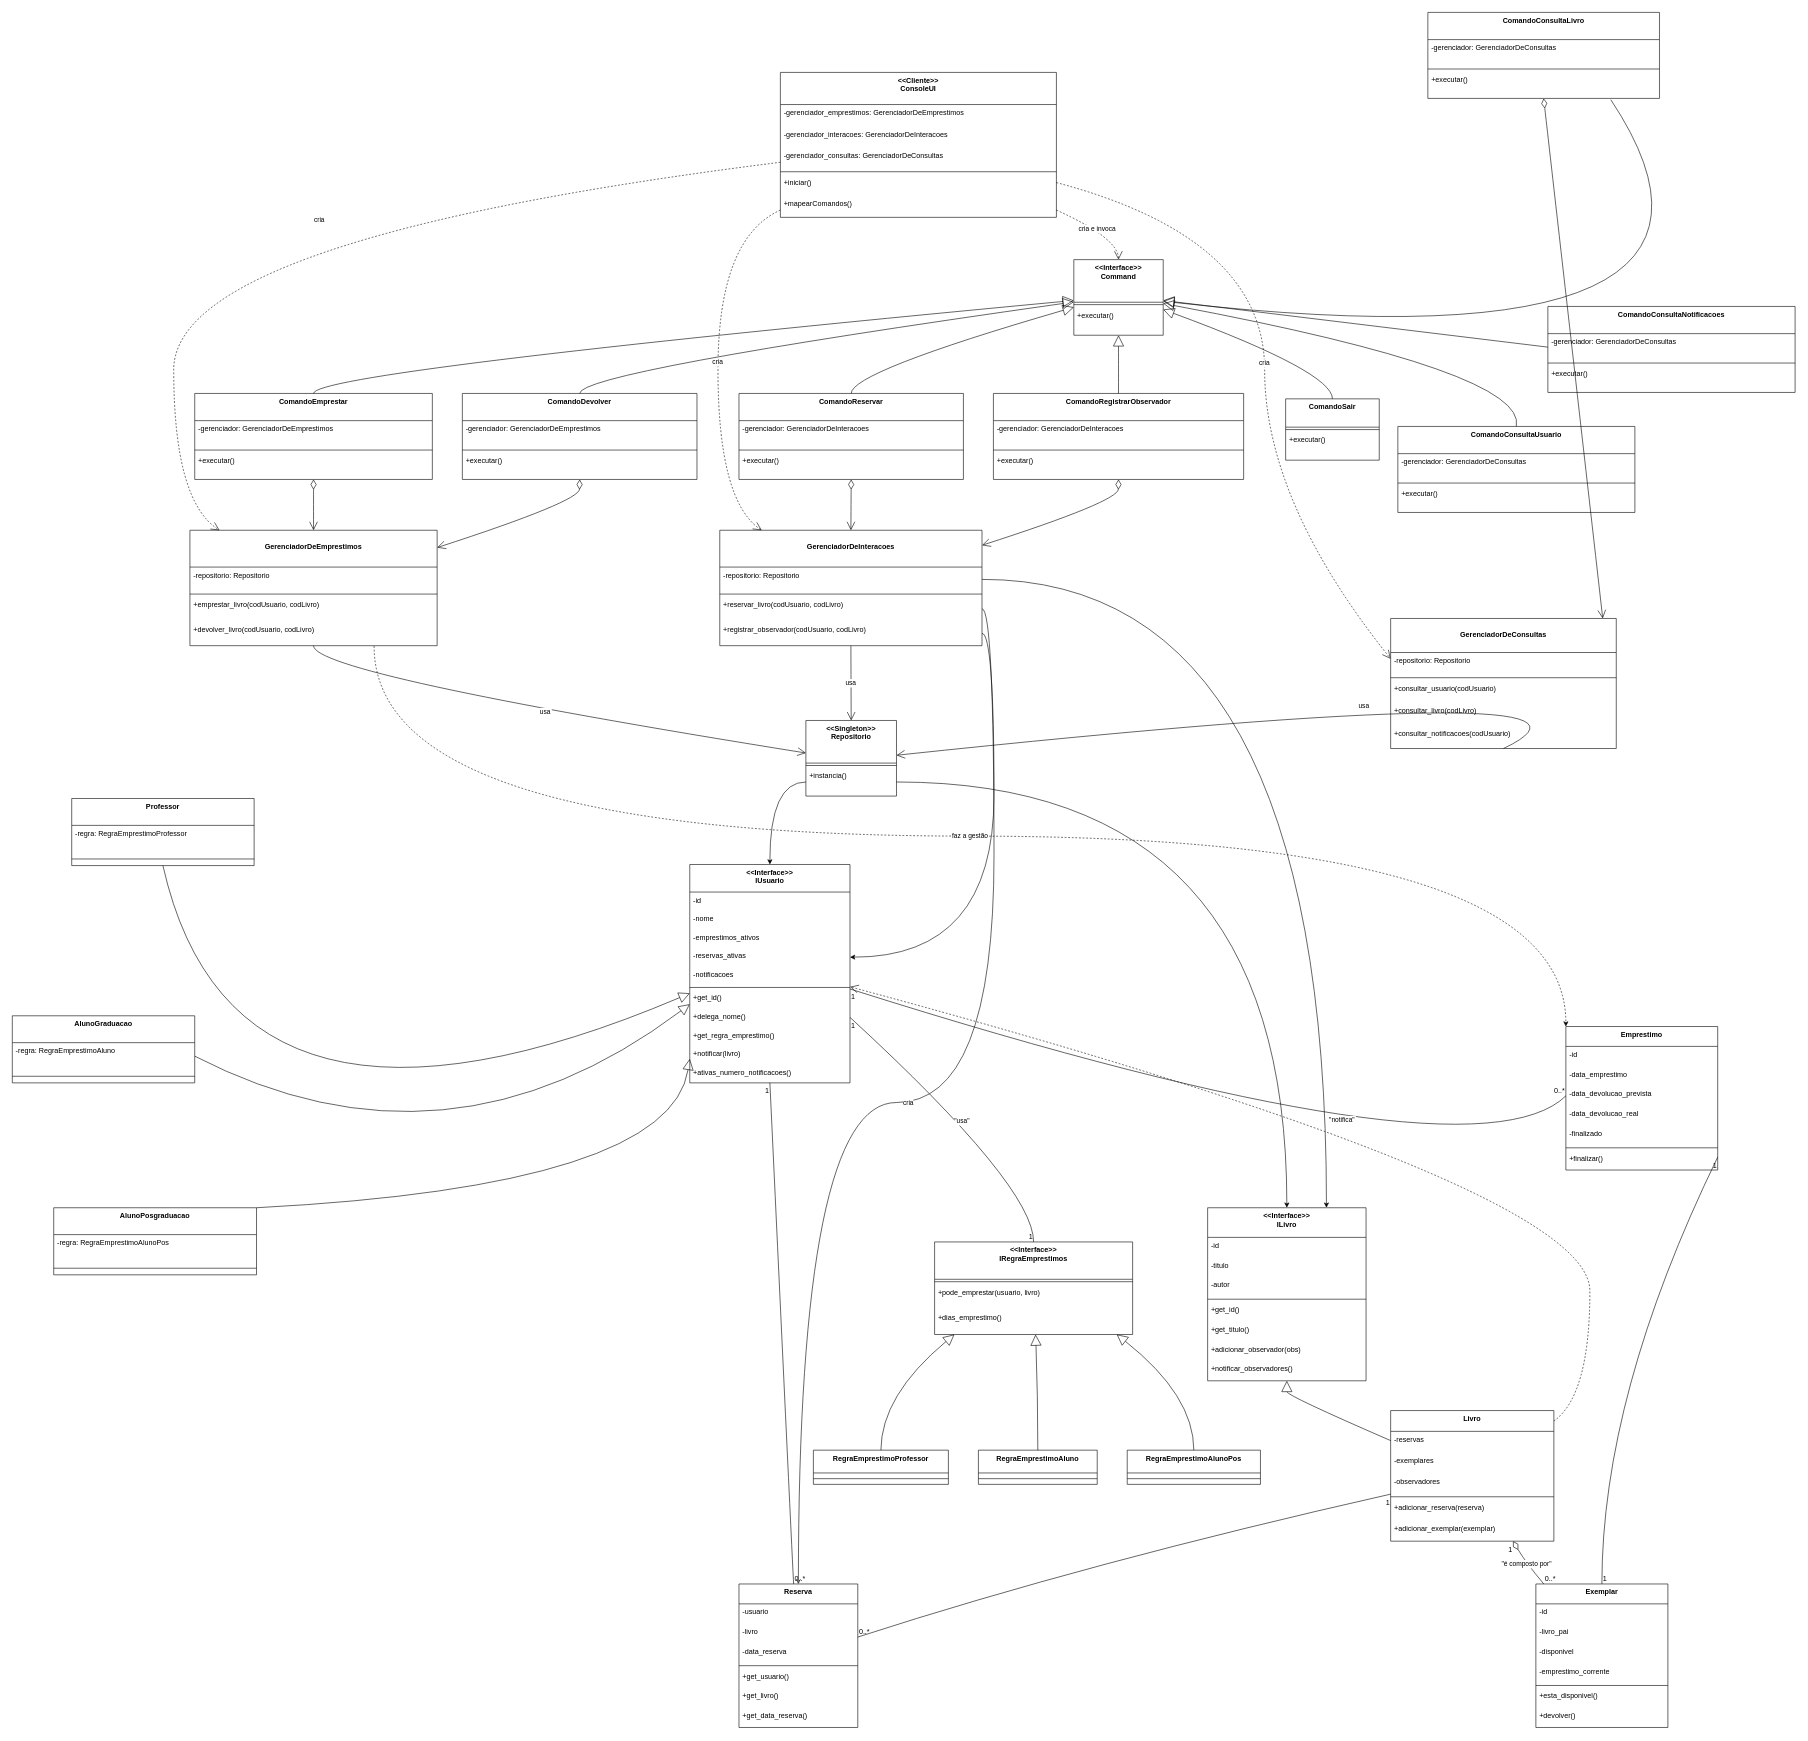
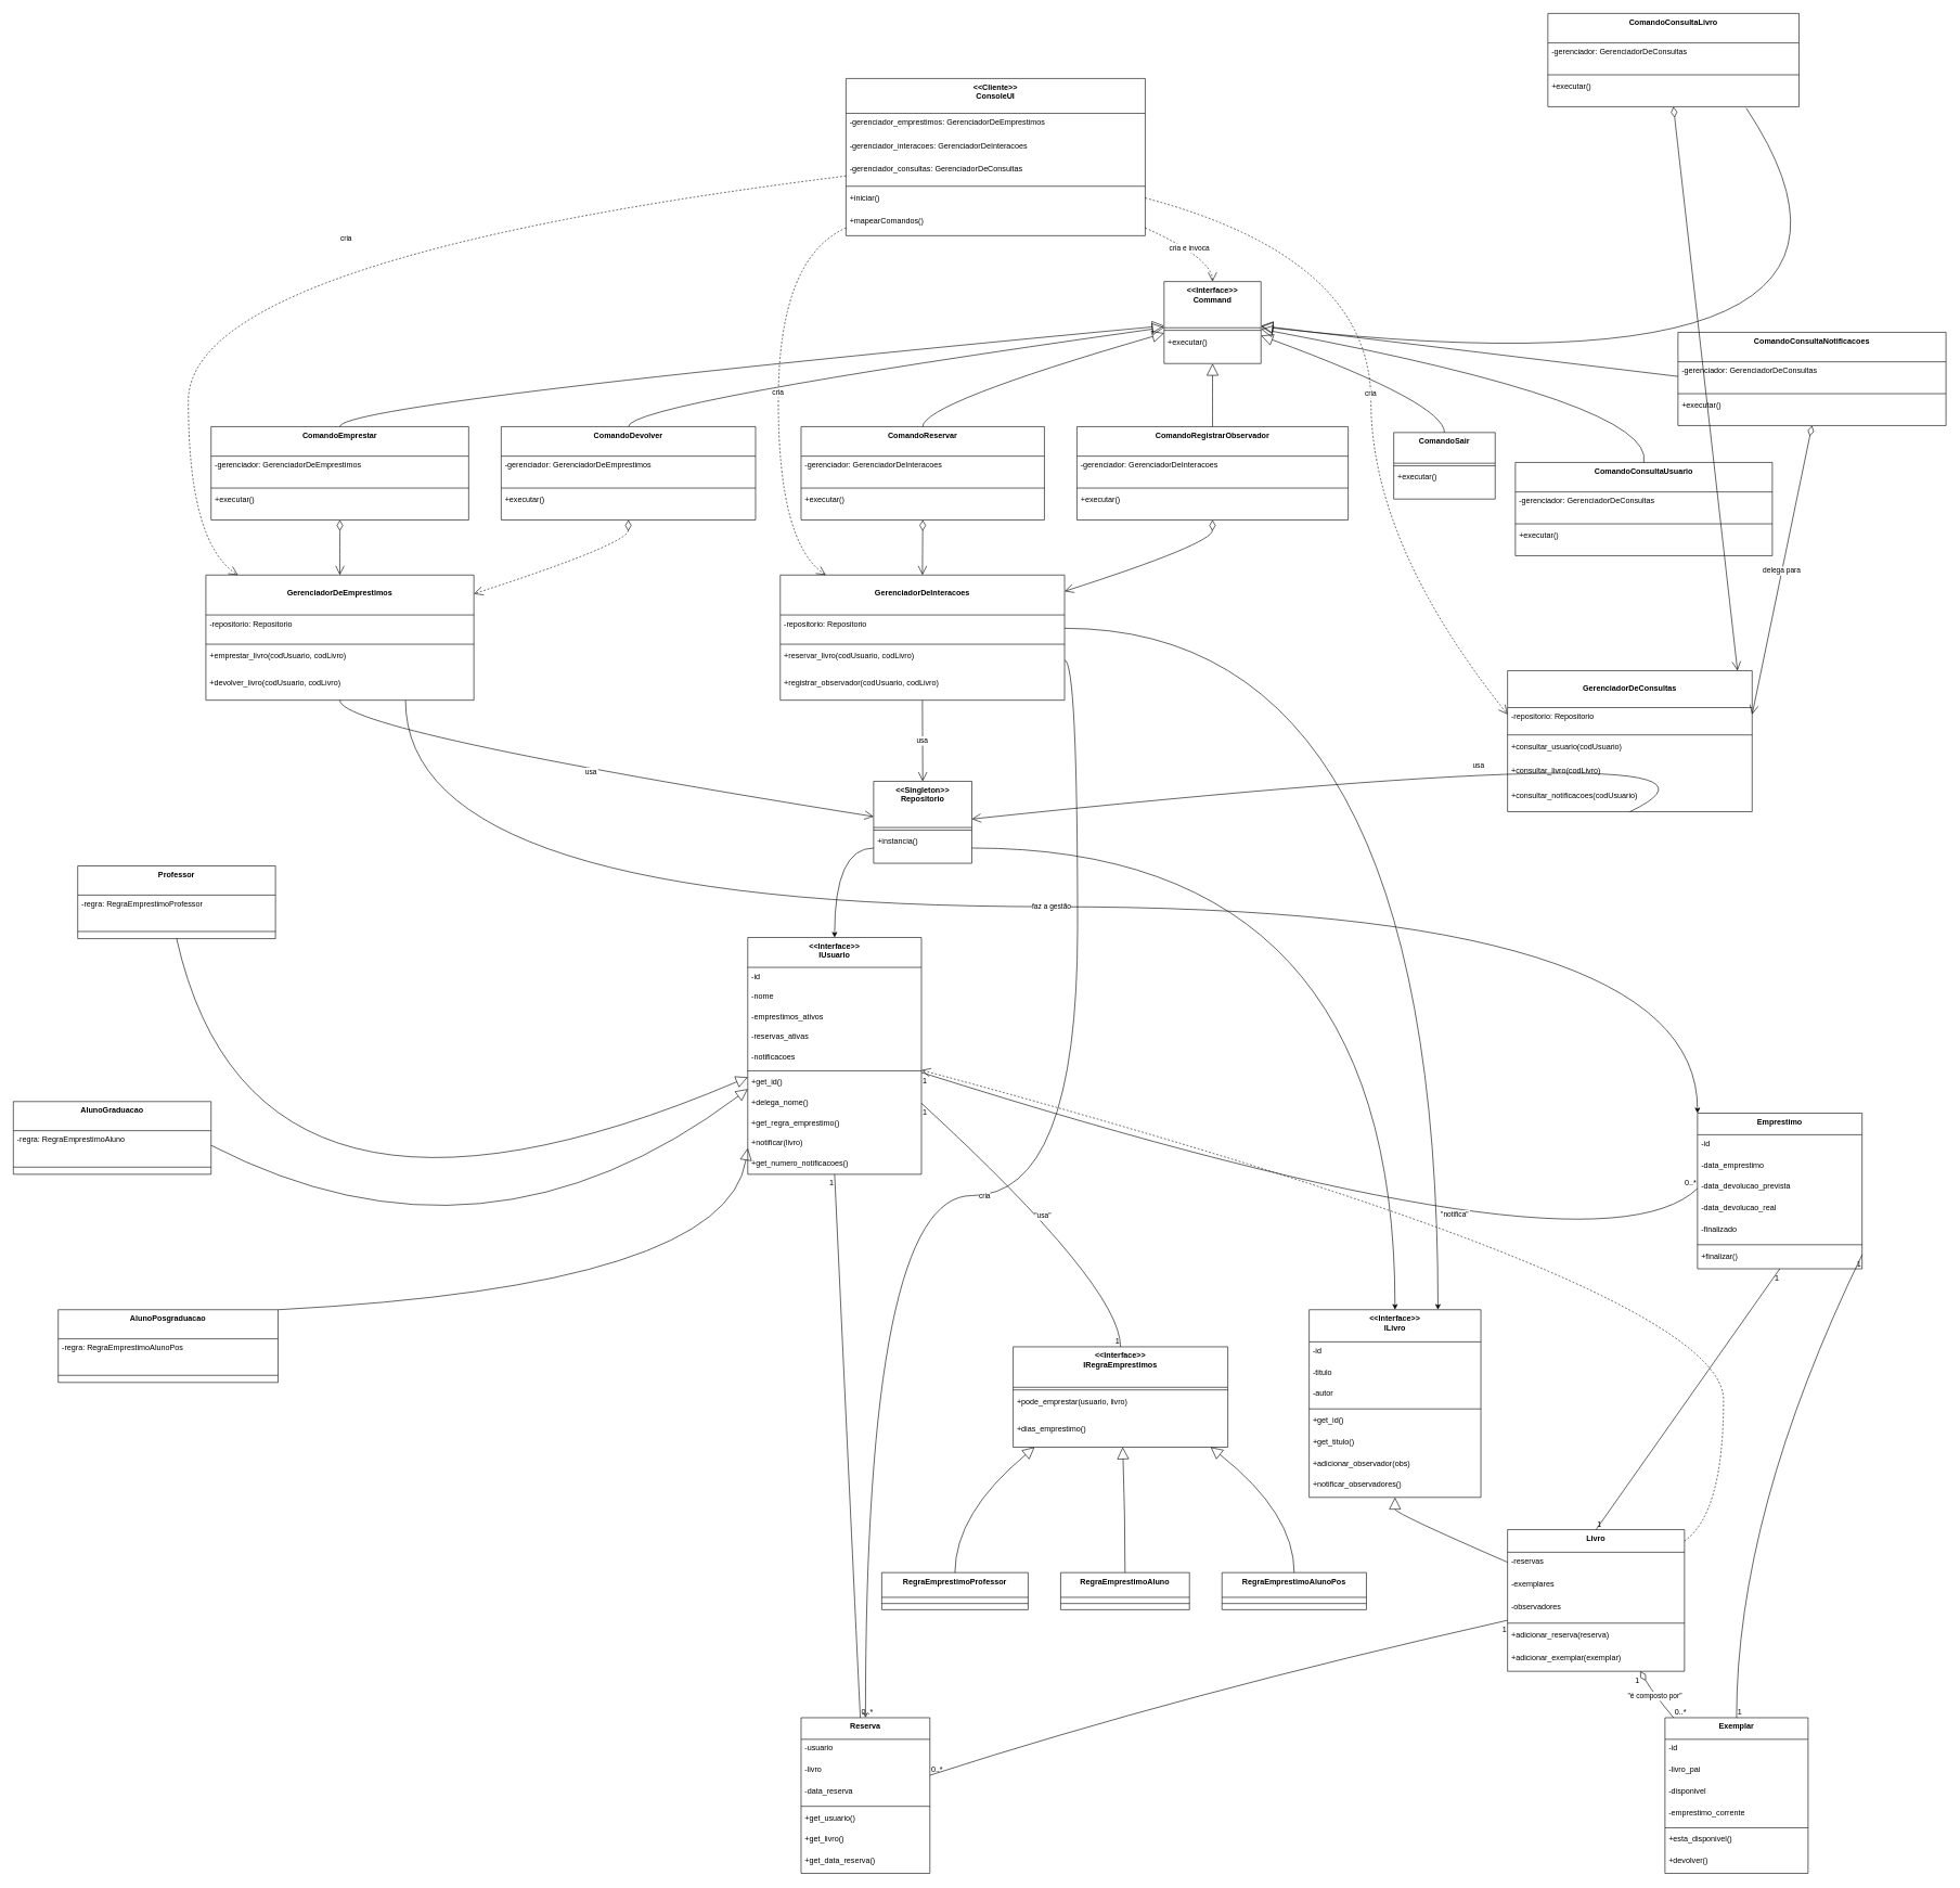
- <mxCell id="79" value="" style="curved=1;startArrow=diamondThin;startSize=14;startFill=0;endArrow=open;endSize=12;exitX=0.5;exitY=1;entryX=1;entryY=0.15;rounded=0;" edge="1" parent="1" source="36" target="9"><mxGeometry relative="1" as="geometry"><Array as="points"><mxPoint x="965" y="835" /></Array></mxGeometry></mxCell>
+ <mxCell id="79" value="" style="curved=1;startArrow=diamondThin;startSize=14;startFill=0;endArrow=open;endSize=12;exitX=0.5;exitY=1;entryX=1;entryY=0.15;rounded=0;dashed=1;" edge="1" parent="1" source="36" target="9"><mxGeometry relative="1" as="geometry"><Array as="points"><mxPoint x="965" y="835" /></Array></mxGeometry></mxCell>
+ <mxCell id="83" value="delega para" style="startArrow=diamondThin;startSize=14;startFill=0;endArrow=open;endSize=12;exitX=0.5;exitY=1;entryX=1;entryY=0.31;rounded=0;" edge="1" parent="1" source="56" target="19"><mxGeometry relative="1" as="geometry" /></mxCell>
- <mxCell id="185" value="faz a gestão" style="edgeStyle=orthogonalEdgeStyle;rounded=0;orthogonalLoop=1;jettySize=auto;html=1;exitX=0.745;exitY=1.016;exitDx=0;exitDy=0;entryX=0;entryY=0;entryDx=0;entryDy=0;curved=1;exitPerimeter=0;dashed=1;" edge="1" parent="1" source="13" target="129"><mxGeometry relative="1" as="geometry" /></mxCell>
+ <mxCell id="185" value="faz a gestão" style="edgeStyle=orthogonalEdgeStyle;rounded=0;orthogonalLoop=1;jettySize=auto;html=1;exitX=0.745;exitY=1.016;exitDx=0;exitDy=0;entryX=0;entryY=0;entryDx=0;entryDy=0;curved=1;exitPerimeter=0;" edge="1" parent="1" source="13" target="129"><mxGeometry relative="1" as="geometry" /></mxCell>
- <mxCell id="188" style="edgeStyle=orthogonalEdgeStyle;rounded=0;orthogonalLoop=1;jettySize=auto;html=1;exitX=1;exitY=0.5;exitDx=0;exitDy=0;entryX=1;entryY=0.5;entryDx=0;entryDy=0;curved=1;" edge="1" parent="1" source="18" target="88"><mxGeometry relative="1" as="geometry" /></mxCell>
- <mxCell id="95" value="+ativas_numero_notificacoes()" style="text;strokeColor=none;fillColor=none;align=left;verticalAlign=top;spacingLeft=4;spacingRight=4;overflow=hidden;rotatable=0;points=[[0,0.5],[1,0.5]];portConstraint=eastwest;" vertex="1" parent="84"><mxGeometry y="332.913" width="267" height="31" as="geometry" /></mxCell>
+ <mxCell id="95" value="+get_numero_notificacoes()" style="text;strokeColor=none;fillColor=none;align=left;verticalAlign=top;spacingLeft=4;spacingRight=4;overflow=hidden;rotatable=0;points=[[0,0.5],[1,0.5]];portConstraint=eastwest;" vertex="1" parent="84"><mxGeometry y="332.913" width="267" height="31" as="geometry" /></mxCell>
+ <mxCell id="180" value="" style="curved=1;startArrow=none;endArrow=none;exitX=0.5;exitY=1;entryX=0.5;entryY=0;rounded=0;" edge="1" parent="1" source="129" target="114"><mxGeometry relative="1" as="geometry"><Array as="points" /></mxGeometry></mxCell>
+ <mxCell id="181" value="1" style="edgeLabel;resizable=0;labelBackgroundColor=none;fontSize=12;align=right;verticalAlign=top;" vertex="1" parent="180"><mxGeometry x="-1" relative="1" as="geometry" /></mxCell>
+ <mxCell id="182" value="1" style="edgeLabel;resizable=0;labelBackgroundColor=none;fontSize=12;align=left;verticalAlign=bottom;" vertex="1" parent="180"><mxGeometry x="1" relative="1" as="geometry" /></mxCell>
